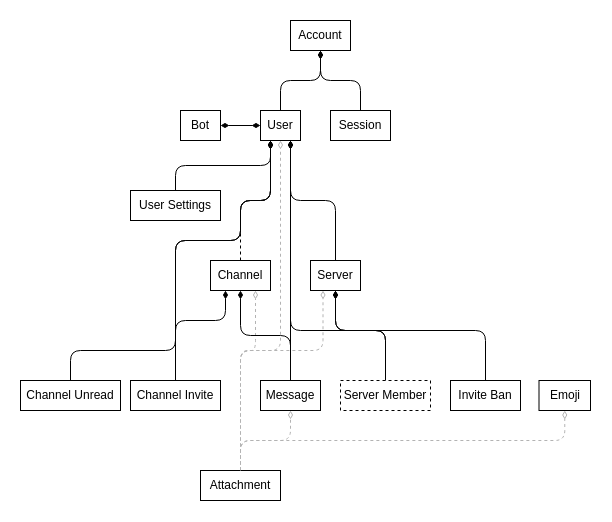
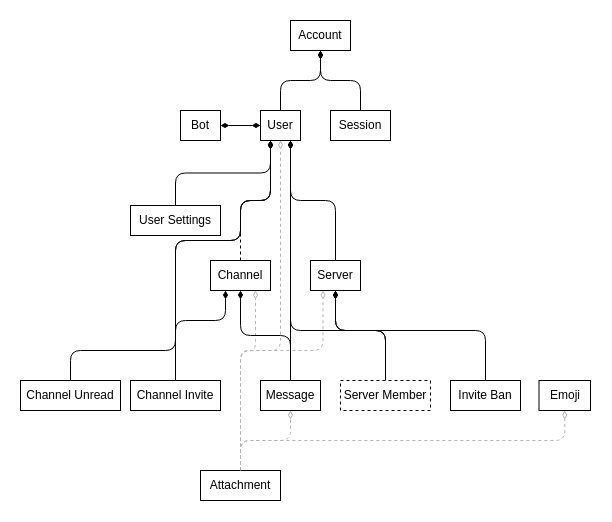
- <mxCell id="25" value="User Settings" style="rounded=0;whiteSpace=wrap;html=1;" parent="1" vertex="1"><mxGeometry x="130" y="190" width="90" height="30" as="geometry" /></mxCell>
+ <mxCell id="25" value="User Settings" style="rounded=0;whiteSpace=wrap;html=1;" parent="1" vertex="1"><mxGeometry x="130" y="205" width="90" height="30" as="geometry" /></mxCell>
